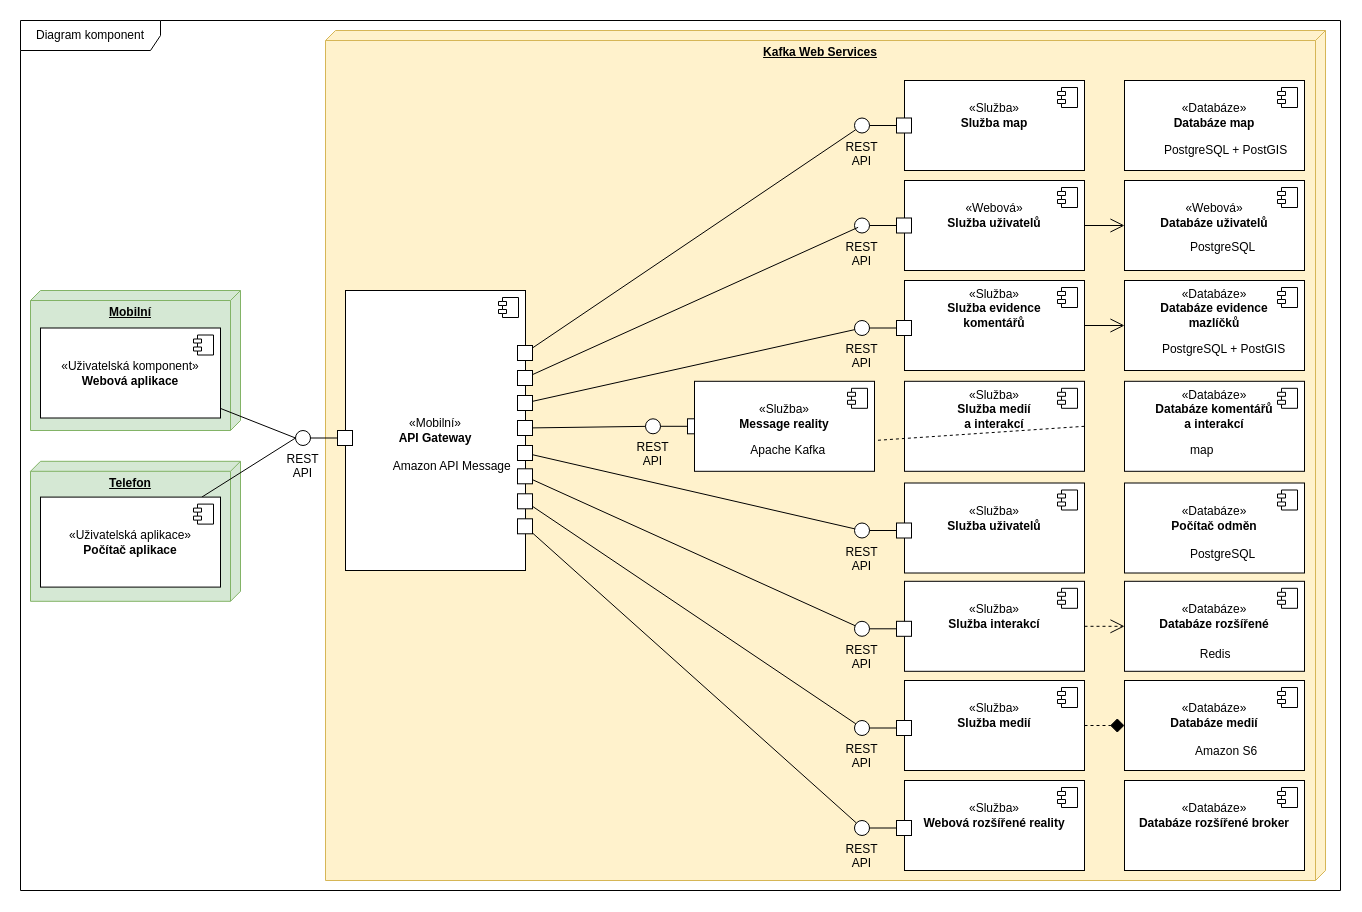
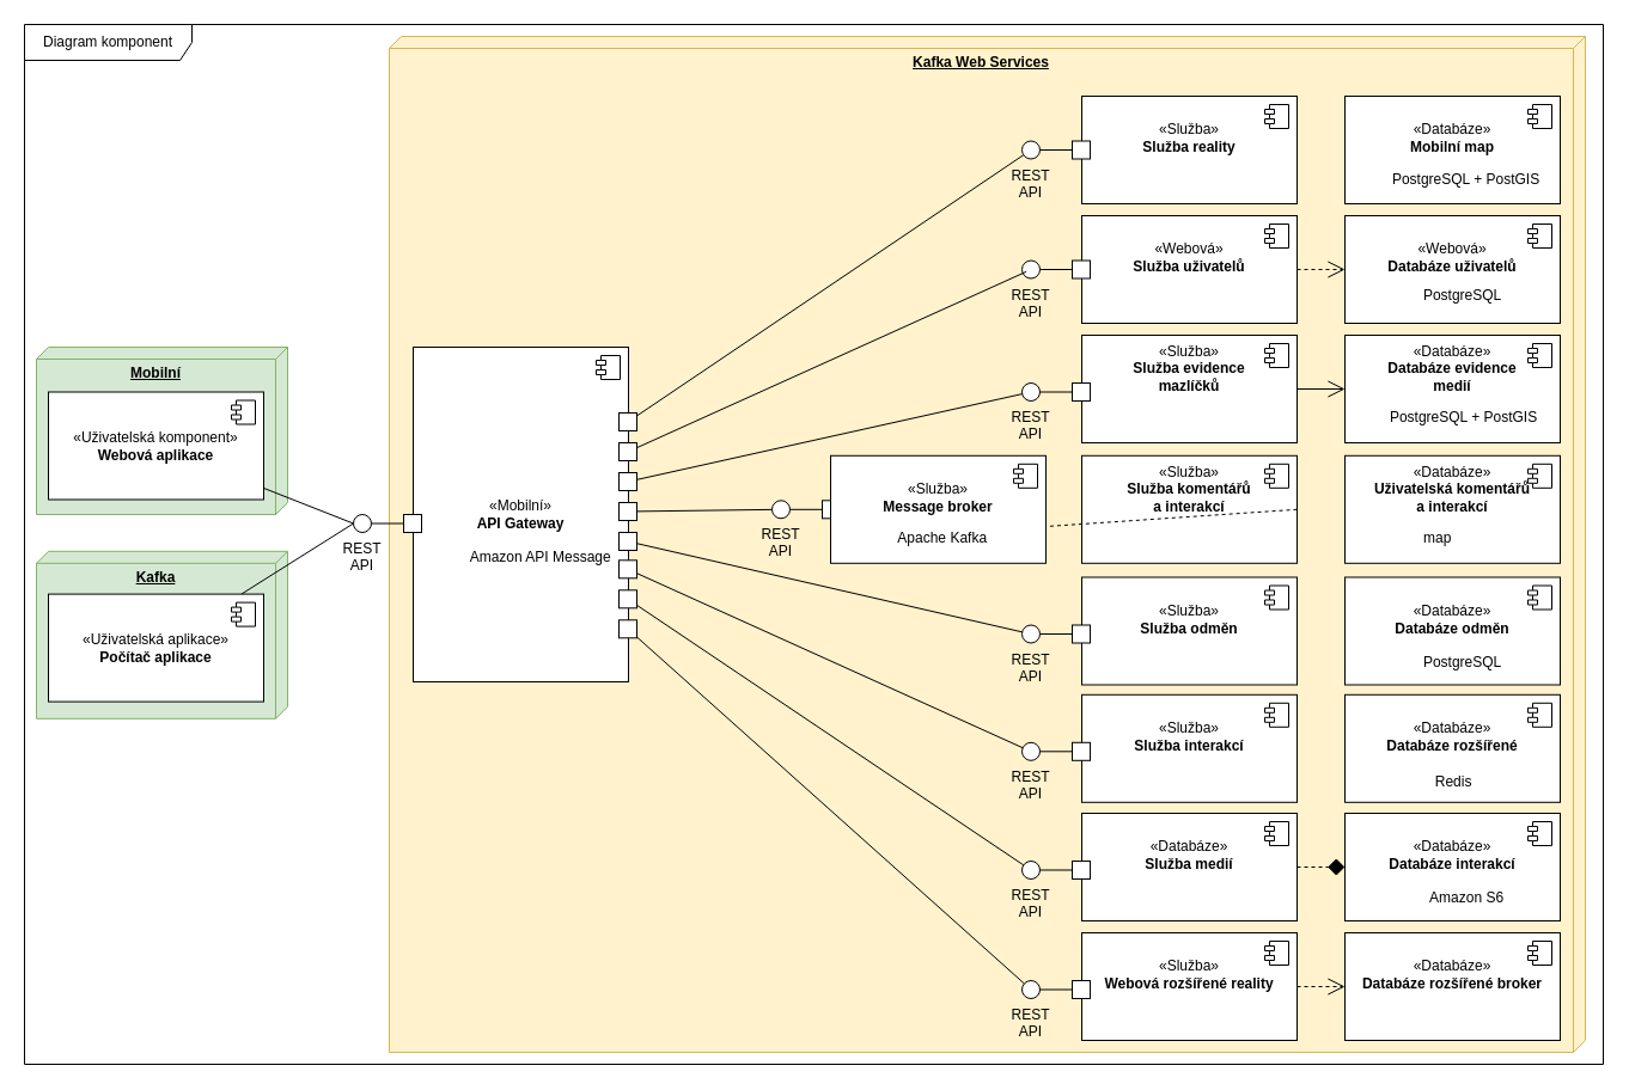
- <mxCell id="50" value="&lt;br&gt;«Služba»&lt;br&gt;&lt;b&gt;Služba map&lt;/b&gt;" style="html=1;dropTarget=0;whiteSpace=wrap;verticalAlign=top;strokeColor=default;align=center;fontFamily=Helvetica;fontSize=12;fontColor=default;fillColor=default;" parent="1" vertex="1"><mxGeometry x="904" y="80" width="180" height="90" as="geometry" /></mxCell>
+ <mxCell id="50" value="&lt;br&gt;«Služba»&lt;br&gt;&lt;b&gt;Služba reality&lt;/b&gt;" style="html=1;dropTarget=0;whiteSpace=wrap;verticalAlign=top;strokeColor=default;align=center;fontFamily=Helvetica;fontSize=12;fontColor=default;fillColor=default;" parent="1" vertex="1"><mxGeometry x="904" y="80" width="180" height="90" as="geometry" /></mxCell>
- <mxCell id="52" value="&lt;br&gt;«Databáze»&lt;br&gt;&lt;b&gt;Databáze&amp;nbsp;&lt;/b&gt;&lt;b&gt;map&lt;/b&gt;" style="html=1;dropTarget=0;whiteSpace=wrap;verticalAlign=top;" parent="1" vertex="1"><mxGeometry x="1124" y="80" width="180" height="90" as="geometry" /></mxCell>
+ <mxCell id="52" value="&lt;br&gt;«Databáze»&lt;br&gt;&lt;b&gt;Mobilní&amp;nbsp;&lt;/b&gt;&lt;b&gt;map&lt;/b&gt;" style="html=1;dropTarget=0;whiteSpace=wrap;verticalAlign=top;" parent="1" vertex="1"><mxGeometry x="1124" y="80" width="180" height="90" as="geometry" /></mxCell>
- <mxCell id="45" value="" style="endArrow=open;endSize=12;dashed=0;html=1;rounded=0;entryX=0;entryY=0.5;entryDx=0;entryDy=0;exitX=1;exitY=0.5;exitDx=0;exitDy=0;" parent="1" source="29" target="43" edge="1"><mxGeometry width="160" relative="1" as="geometry"><mxPoint x="914" y="60" as="sourcePoint" /><mxPoint x="1074" y="60" as="targetPoint" /></mxGeometry></mxCell>
+ <mxCell id="45" value="" style="endArrow=open;endSize=12;dashed=1;html=1;rounded=0;entryX=0;entryY=0.5;entryDx=0;entryDy=0;exitX=1;exitY=0.5;exitDx=0;exitDy=0;" parent="1" source="29" target="43" edge="1"><mxGeometry width="160" relative="1" as="geometry"><mxPoint x="914" y="60" as="sourcePoint" /><mxPoint x="1074" y="60" as="targetPoint" /></mxGeometry></mxCell>
- <mxCell id="31" value="«Služba»&lt;br&gt;&lt;b&gt;Služba evidence&lt;br&gt;komentářů&lt;/b&gt;" style="html=1;dropTarget=0;whiteSpace=wrap;strokeColor=default;align=center;verticalAlign=top;fontFamily=Helvetica;fontSize=12;fontColor=default;fillColor=default;" parent="1" vertex="1"><mxGeometry x="904" y="280" width="180" height="90" as="geometry" /></mxCell>
+ <mxCell id="31" value="«Služba»&lt;br&gt;&lt;b&gt;Služba evidence&lt;br&gt;mazlíčků&lt;/b&gt;" style="html=1;dropTarget=0;whiteSpace=wrap;strokeColor=default;align=center;verticalAlign=top;fontFamily=Helvetica;fontSize=12;fontColor=default;fillColor=default;" parent="1" vertex="1"><mxGeometry x="904" y="280" width="180" height="90" as="geometry" /></mxCell>
- <mxCell id="27" value="«Databáze»&lt;br&gt;&lt;b&gt;Databáze&amp;nbsp;evidence&lt;br&gt;mazlíčků&lt;/b&gt;" style="html=1;dropTarget=0;whiteSpace=wrap;verticalAlign=top;strokeColor=default;align=center;fontFamily=Helvetica;fontSize=12;fontColor=default;fillColor=default;" parent="1" vertex="1"><mxGeometry x="1124" y="280" width="180" height="90" as="geometry" /></mxCell>
+ <mxCell id="27" value="«Databáze»&lt;br&gt;&lt;b&gt;Databáze&amp;nbsp;evidence&lt;br&gt;medií&lt;/b&gt;" style="html=1;dropTarget=0;whiteSpace=wrap;verticalAlign=top;strokeColor=default;align=center;fontFamily=Helvetica;fontSize=12;fontColor=default;fillColor=default;" parent="1" vertex="1"><mxGeometry x="1124" y="280" width="180" height="90" as="geometry" /></mxCell>
- <mxCell id="108" value="&lt;br&gt;«Služba»&lt;br&gt;&lt;b&gt;Message reality&lt;/b&gt;" style="html=1;dropTarget=0;whiteSpace=wrap;strokeColor=default;align=center;verticalAlign=top;fontFamily=Helvetica;fontSize=12;fontColor=default;fillColor=default;" vertex="1" parent="1"><mxGeometry x="694" y="380.8" width="180" height="90" as="geometry" /></mxCell>
+ <mxCell id="108" value="&lt;br&gt;«Služba»&lt;br&gt;&lt;b&gt;Message broker&lt;/b&gt;" style="html=1;dropTarget=0;whiteSpace=wrap;strokeColor=default;align=center;verticalAlign=top;fontFamily=Helvetica;fontSize=12;fontColor=default;fillColor=default;" vertex="1" parent="1"><mxGeometry x="694" y="380.8" width="180" height="90" as="geometry" /></mxCell>
- <mxCell id="33" value="«Služba»&lt;br&gt;&lt;b&gt;Služba medií&lt;/b&gt;&lt;div&gt;&lt;b&gt;a interakcí&lt;/b&gt;&lt;/div&gt;" style="html=1;dropTarget=0;whiteSpace=wrap;strokeColor=default;align=center;verticalAlign=top;fontFamily=Helvetica;fontSize=12;fontColor=default;fillColor=default;" parent="1" vertex="1"><mxGeometry x="904" y="380.8" width="180" height="90" as="geometry" /></mxCell>
+ <mxCell id="33" value="«Služba»&lt;br&gt;&lt;b&gt;Služba komentářů&lt;/b&gt;&lt;div&gt;&lt;b&gt;a interakcí&lt;/b&gt;&lt;/div&gt;" style="html=1;dropTarget=0;whiteSpace=wrap;strokeColor=default;align=center;verticalAlign=top;fontFamily=Helvetica;fontSize=12;fontColor=default;fillColor=default;" parent="1" vertex="1"><mxGeometry x="904" y="380.8" width="180" height="90" as="geometry" /></mxCell>
- <mxCell id="59" value="«Databáze»&lt;br&gt;&lt;b&gt;Databáze&amp;nbsp;&lt;/b&gt;&lt;span style=&quot;background-color: transparent;&quot;&gt;&lt;b&gt;komentářů&lt;/b&gt;&lt;/span&gt;&lt;div&gt;&lt;b&gt;a interakcí&lt;/b&gt;&lt;/div&gt;" style="html=1;dropTarget=0;whiteSpace=wrap;verticalAlign=top;strokeColor=default;align=center;fontFamily=Helvetica;fontSize=12;fontColor=default;fillColor=default;" parent="1" vertex="1"><mxGeometry x="1124" y="380.8" width="180" height="90" as="geometry" /></mxCell>
+ <mxCell id="59" value="«Databáze»&lt;br&gt;&lt;b&gt;Uživatelská&amp;nbsp;&lt;/b&gt;&lt;span style=&quot;background-color: transparent;&quot;&gt;&lt;b&gt;komentářů&lt;/b&gt;&lt;/span&gt;&lt;div&gt;&lt;b&gt;a interakcí&lt;/b&gt;&lt;/div&gt;" style="html=1;dropTarget=0;whiteSpace=wrap;verticalAlign=top;strokeColor=default;align=center;fontFamily=Helvetica;fontSize=12;fontColor=default;fillColor=default;" parent="1" vertex="1"><mxGeometry x="1124" y="380.8" width="180" height="90" as="geometry" /></mxCell>
- <mxCell id="3" value="&lt;b&gt;Telefon&lt;/b&gt;" style="verticalAlign=top;align=center;spacingTop=8;spacingLeft=2;spacingRight=12;shape=cube;size=10;direction=south;fontStyle=4;html=1;whiteSpace=wrap;fillColor=#d5e8d4;strokeColor=#82b366;" parent="1" vertex="1"><mxGeometry x="30" y="460.8" width="210" height="140" as="geometry" /></mxCell>
+ <mxCell id="3" value="&lt;b&gt;Kafka&lt;/b&gt;" style="verticalAlign=top;align=center;spacingTop=8;spacingLeft=2;spacingRight=12;shape=cube;size=10;direction=south;fontStyle=4;html=1;whiteSpace=wrap;fillColor=#d5e8d4;strokeColor=#82b366;" parent="1" vertex="1"><mxGeometry x="30" y="460.8" width="210" height="140" as="geometry" /></mxCell>
- <mxCell id="35" value="&lt;br&gt;«Služba»&lt;br&gt;&lt;b&gt;Služba uživatelů&lt;/b&gt;" style="html=1;dropTarget=0;whiteSpace=wrap;strokeColor=default;align=center;verticalAlign=top;fontFamily=Helvetica;fontSize=12;fontColor=default;fillColor=default;" parent="1" vertex="1"><mxGeometry x="904" y="482.5" width="180" height="90" as="geometry" /></mxCell>
+ <mxCell id="35" value="&lt;br&gt;«Služba»&lt;br&gt;&lt;b&gt;Služba odměn&lt;/b&gt;" style="html=1;dropTarget=0;whiteSpace=wrap;strokeColor=default;align=center;verticalAlign=top;fontFamily=Helvetica;fontSize=12;fontColor=default;fillColor=default;" parent="1" vertex="1"><mxGeometry x="904" y="482.5" width="180" height="90" as="geometry" /></mxCell>
- <mxCell id="94" value="&lt;br&gt;«Databáze»&lt;br&gt;&lt;b&gt;Počítač&amp;nbsp;&lt;/b&gt;&lt;b&gt;odměn&lt;/b&gt;" style="html=1;dropTarget=0;whiteSpace=wrap;verticalAlign=top;strokeColor=default;align=center;fontFamily=Helvetica;fontSize=12;fontColor=default;fillColor=default;" parent="1" vertex="1"><mxGeometry x="1124" y="482.5" width="180" height="90" as="geometry" /></mxCell>
+ <mxCell id="94" value="&lt;br&gt;«Databáze»&lt;br&gt;&lt;b&gt;Databáze&amp;nbsp;&lt;/b&gt;&lt;b&gt;odměn&lt;/b&gt;" style="html=1;dropTarget=0;whiteSpace=wrap;verticalAlign=top;strokeColor=default;align=center;fontFamily=Helvetica;fontSize=12;fontColor=default;fillColor=default;" parent="1" vertex="1"><mxGeometry x="1124" y="482.5" width="180" height="90" as="geometry" /></mxCell>
- <mxCell id="91" value="" style="endArrow=open;endSize=12;dashed=1;html=1;rounded=0;entryX=0;entryY=0.5;entryDx=0;entryDy=0;exitX=1;exitY=0.5;exitDx=0;exitDy=0;" parent="1" source="37" target="64" edge="1"><mxGeometry width="160" relative="1" as="geometry"><mxPoint x="1124" y="445.8" as="sourcePoint" /><mxPoint x="1164" y="445.8" as="targetPoint" /></mxGeometry></mxCell>
- <mxCell id="39" value="&lt;br&gt;«Služba»&lt;br&gt;&lt;b&gt;Služba medií&lt;/b&gt;" style="html=1;dropTarget=0;whiteSpace=wrap;verticalAlign=top;strokeColor=default;align=center;fontFamily=Helvetica;fontSize=12;fontColor=default;fillColor=default;" parent="1" vertex="1"><mxGeometry x="904" y="680" width="180" height="90" as="geometry" /></mxCell>
+ <mxCell id="39" value="&lt;br&gt;«Databáze»&lt;br&gt;&lt;b&gt;Služba medií&lt;/b&gt;" style="html=1;dropTarget=0;whiteSpace=wrap;verticalAlign=top;strokeColor=default;align=center;fontFamily=Helvetica;fontSize=12;fontColor=default;fillColor=default;" parent="1" vertex="1"><mxGeometry x="904" y="680" width="180" height="90" as="geometry" /></mxCell>
- <mxCell id="61" value="&lt;br&gt;«Databáze»&lt;br&gt;&lt;b&gt;Databáze&amp;nbsp;&lt;/b&gt;&lt;b&gt;medií&lt;/b&gt;" style="html=1;dropTarget=0;whiteSpace=wrap;verticalAlign=top;" parent="1" vertex="1"><mxGeometry x="1124" y="680" width="180" height="90" as="geometry" /></mxCell>
+ <mxCell id="61" value="&lt;br&gt;«Databáze»&lt;br&gt;&lt;b&gt;Databáze&amp;nbsp;&lt;/b&gt;&lt;b&gt;interakcí&lt;/b&gt;" style="html=1;dropTarget=0;whiteSpace=wrap;verticalAlign=top;" parent="1" vertex="1"><mxGeometry x="1124" y="680" width="180" height="90" as="geometry" /></mxCell>
+ <mxCell id="96" value="" style="endArrow=open;endSize=12;dashed=1;html=1;rounded=0;entryX=0;entryY=0.5;entryDx=0;entryDy=0;exitX=1;exitY=0.5;exitDx=0;exitDy=0;" parent="1" source="41" target="92" edge="1"><mxGeometry width="160" relative="1" as="geometry"><mxPoint x="1104" y="1055" as="sourcePoint" /><mxPoint x="1144" y="1055" as="targetPoint" /></mxGeometry></mxCell>
